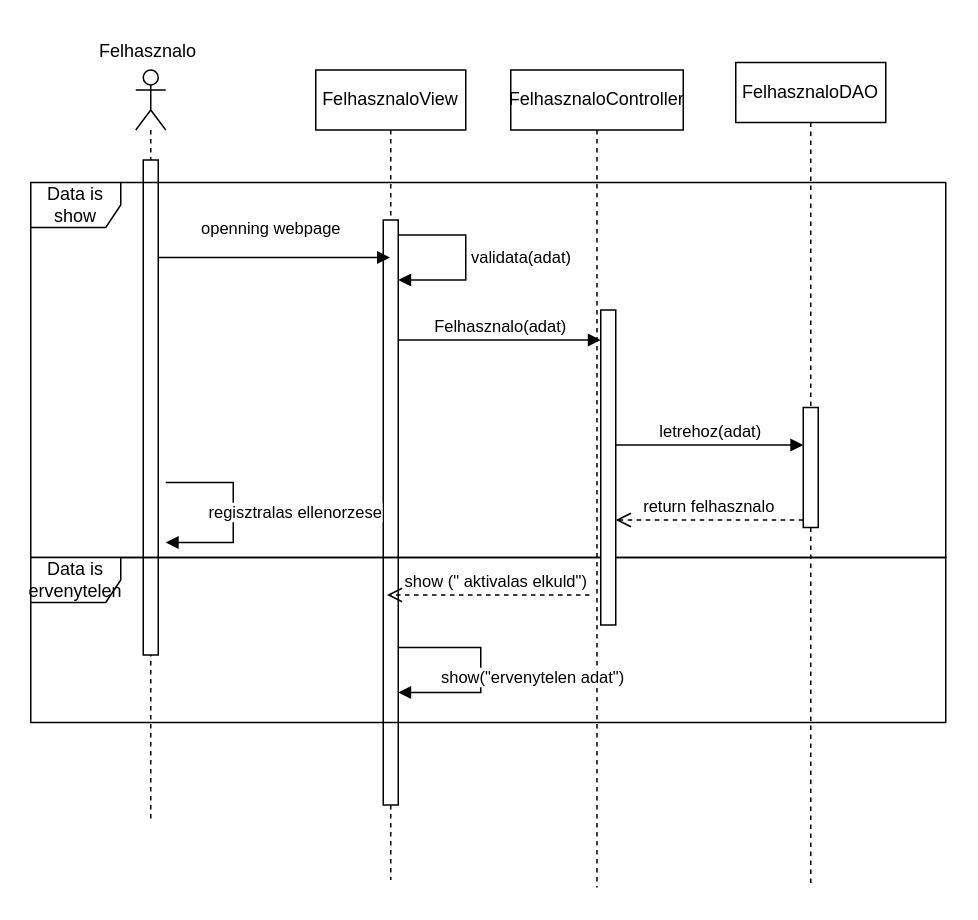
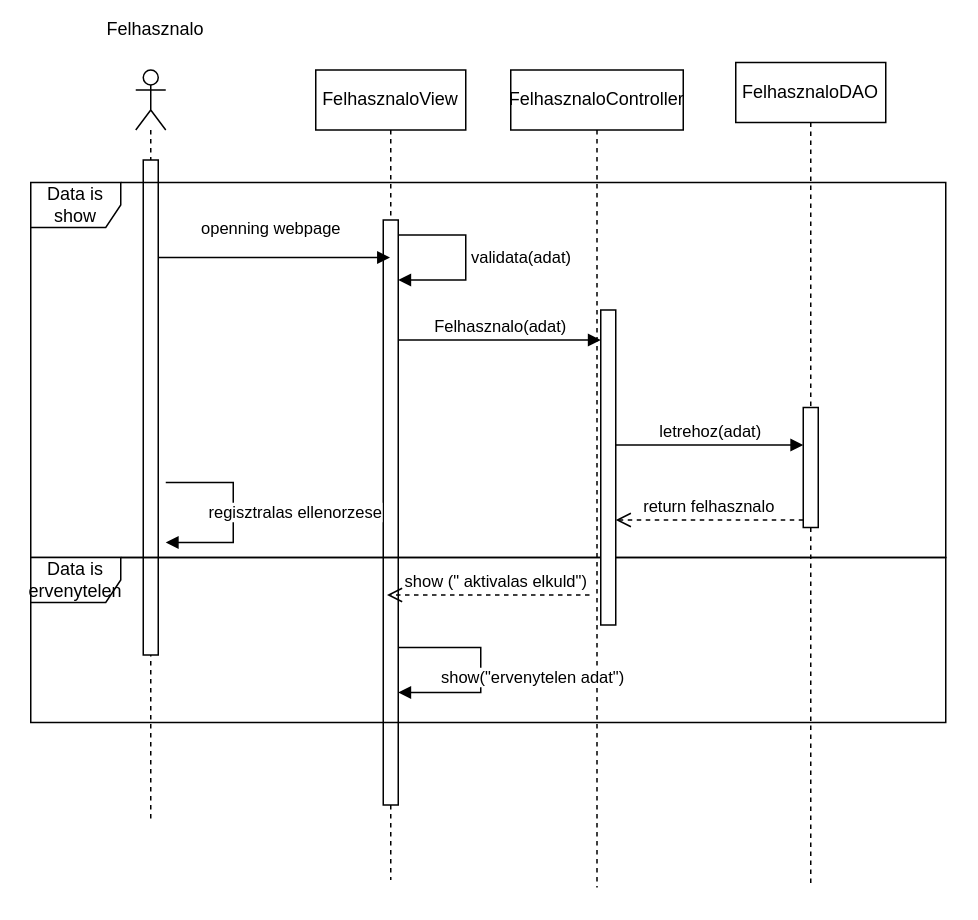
- <mxCell id="20" value="Felhasznalo" style="text;strokeColor=none;fillColor=none;align=left;verticalAlign=top;spacingLeft=4;spacingRight=4;overflow=hidden;rotatable=0;points=[[0,0.5],[1,0.5]];portConstraint=eastwest;whiteSpace=wrap;html=1;" vertex="1" parent="1"><mxGeometry x="60" y="20" width="100" height="26" as="geometry" /></mxCell>
+ <mxCell id="20" value="Felhasznalo" style="text;strokeColor=none;fillColor=none;align=left;verticalAlign=top;spacingLeft=4;spacingRight=4;overflow=hidden;rotatable=0;points=[[0,0.5],[1,0.5]];portConstraint=eastwest;whiteSpace=wrap;html=1;" vertex="1" parent="1"><mxGeometry x="65" y="5" width="100" height="26" as="geometry" /></mxCell>
